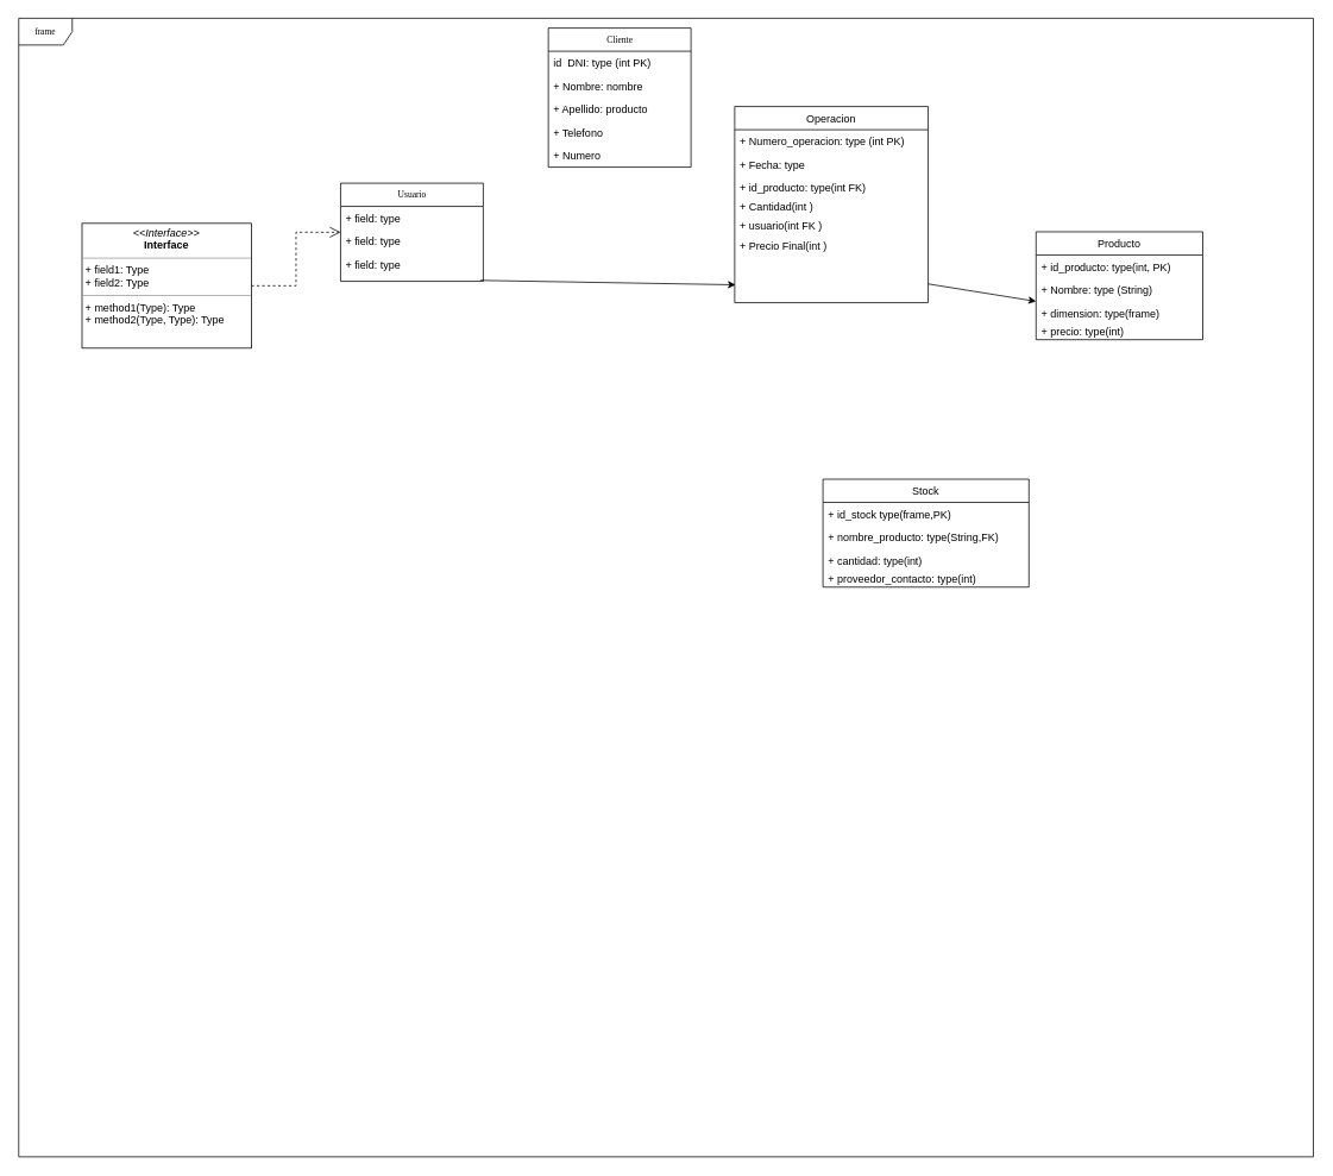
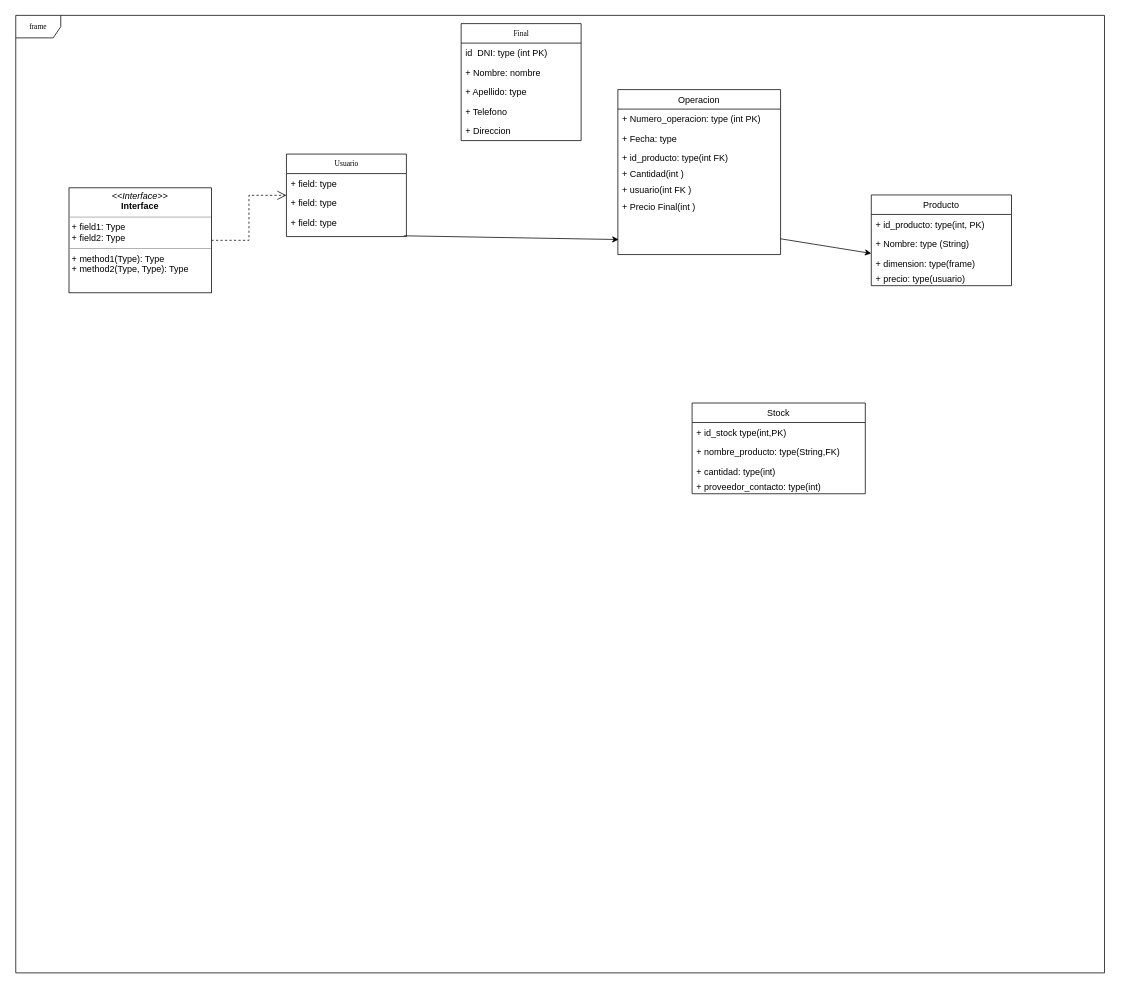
- <mxCell id="7" value="Cliente" style="swimlane;html=1;fontStyle=0;childLayout=stackLayout;horizontal=1;startSize=26;fillColor=none;horizontalStack=0;resizeParent=1;resizeLast=0;collapsible=1;marginBottom=0;swimlaneFillColor=#ffffff;rounded=0;shadow=0;comic=0;labelBackgroundColor=none;strokeWidth=1;fontFamily=Verdana;fontSize=10;align=center;" parent="1" vertex="1"><mxGeometry x="614" y="31" width="160" height="156" as="geometry" /></mxCell>
+ <mxCell id="7" value="Final" style="swimlane;html=1;fontStyle=0;childLayout=stackLayout;horizontal=1;startSize=26;fillColor=none;horizontalStack=0;resizeParent=1;resizeLast=0;collapsible=1;marginBottom=0;swimlaneFillColor=#ffffff;rounded=0;shadow=0;comic=0;labelBackgroundColor=none;strokeWidth=1;fontFamily=Verdana;fontSize=10;align=center;" parent="1" vertex="1"><mxGeometry x="614" y="31" width="160" height="156" as="geometry" /></mxCell>
- <mxCell id="10" value="+ Apellido: producto" style="text;html=1;strokeColor=none;fillColor=none;align=left;verticalAlign=top;spacingLeft=4;spacingRight=4;whiteSpace=wrap;overflow=hidden;rotatable=0;points=[[0,0.5],[1,0.5]];portConstraint=eastwest;" parent="7" vertex="1"><mxGeometry y="78" width="160" height="26" as="geometry" /></mxCell>
+ <mxCell id="10" value="+ Apellido: type" style="text;html=1;strokeColor=none;fillColor=none;align=left;verticalAlign=top;spacingLeft=4;spacingRight=4;whiteSpace=wrap;overflow=hidden;rotatable=0;points=[[0,0.5],[1,0.5]];portConstraint=eastwest;" parent="7" vertex="1"><mxGeometry y="78" width="160" height="26" as="geometry" /></mxCell>
- <mxCell id="12" value="+ Numero" style="text;html=1;strokeColor=none;fillColor=none;align=left;verticalAlign=top;spacingLeft=4;spacingRight=4;whiteSpace=wrap;overflow=hidden;rotatable=0;points=[[0,0.5],[1,0.5]];portConstraint=eastwest;" parent="7" vertex="1"><mxGeometry y="130" width="160" height="26" as="geometry" /></mxCell>
+ <mxCell id="12" value="+ Direccion" style="text;html=1;strokeColor=none;fillColor=none;align=left;verticalAlign=top;spacingLeft=4;spacingRight=4;whiteSpace=wrap;overflow=hidden;rotatable=0;points=[[0,0.5],[1,0.5]];portConstraint=eastwest;" parent="7" vertex="1"><mxGeometry y="130" width="160" height="26" as="geometry" /></mxCell>
- <mxCell id="20" value="+ precio: type(int)" style="text;strokeColor=none;fillColor=none;align=left;verticalAlign=top;spacingLeft=4;spacingRight=4;overflow=hidden;rotatable=0;points=[[0,0.5],[1,0.5]];portConstraint=eastwest;" parent="15" vertex="1"><mxGeometry y="99" width="187" height="22" as="geometry" /></mxCell>
+ <mxCell id="20" value="+ precio: type(usuario)" style="text;strokeColor=none;fillColor=none;align=left;verticalAlign=top;spacingLeft=4;spacingRight=4;overflow=hidden;rotatable=0;points=[[0,0.5],[1,0.5]];portConstraint=eastwest;" parent="15" vertex="1"><mxGeometry y="99" width="187" height="22" as="geometry" /></mxCell>
- <mxCell id="29" value="+ id_stock type(frame,PK)" style="text;strokeColor=none;fillColor=none;align=left;verticalAlign=top;spacingLeft=4;spacingRight=4;overflow=hidden;rotatable=0;points=[[0,0.5],[1,0.5]];portConstraint=eastwest;" parent="28" vertex="1"><mxGeometry y="26" width="231" height="26" as="geometry" /></mxCell>
+ <mxCell id="29" value="+ id_stock type(int,PK)" style="text;strokeColor=none;fillColor=none;align=left;verticalAlign=top;spacingLeft=4;spacingRight=4;overflow=hidden;rotatable=0;points=[[0,0.5],[1,0.5]];portConstraint=eastwest;" parent="28" vertex="1"><mxGeometry y="26" width="231" height="26" as="geometry" /></mxCell>
